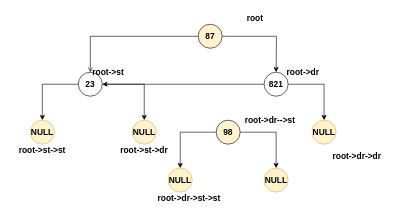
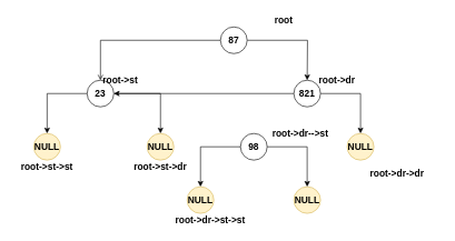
- <mxCell id="4" value="&lt;b&gt;&lt;font style=&quot;font-size: 14px&quot;&gt;87&lt;/font&gt;&lt;/b&gt;" style="ellipse;whiteSpace=wrap;html=1;aspect=fixed;fillColor=#fff2cc;" parent="1" vertex="1"><mxGeometry x="330" y="40" width="40" height="40" as="geometry" /></mxCell>
+ <mxCell id="4" value="&lt;b&gt;&lt;font style=&quot;font-size: 14px&quot;&gt;87&lt;/font&gt;&lt;/b&gt;" style="ellipse;whiteSpace=wrap;html=1;aspect=fixed;" parent="1" vertex="1"><mxGeometry x="330" y="40" width="40" height="40" as="geometry" /></mxCell>
- <mxCell id="10" value="&lt;b&gt;&lt;font style=&quot;font-size: 14px&quot;&gt;98&lt;/font&gt;&lt;/b&gt;" style="ellipse;whiteSpace=wrap;html=1;aspect=fixed;fillColor=#fff2cc;" parent="1" vertex="1"><mxGeometry x="360" y="200" width="40" height="40" as="geometry" /></mxCell>
+ <mxCell id="10" value="&lt;b&gt;&lt;font style=&quot;font-size: 14px&quot;&gt;98&lt;/font&gt;&lt;/b&gt;" style="ellipse;whiteSpace=wrap;html=1;aspect=fixed;" parent="1" vertex="1"><mxGeometry x="360" y="200" width="40" height="40" as="geometry" /></mxCell>
